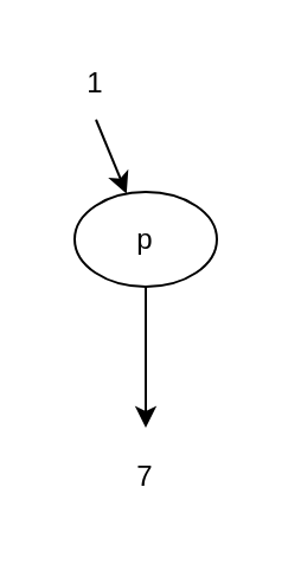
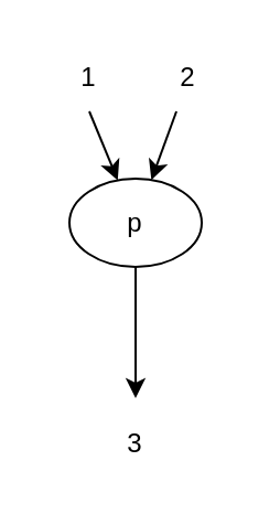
+ <mxCell id="5" value="2" style="text;html=1;strokeColor=none;fillColor=none;align=center;verticalAlign=middle;whiteSpace=wrap;rounded=0;" vertex="1" parent="1"><mxGeometry x="65" y="20" width="40" height="30" as="geometry" /></mxCell>
+ <mxCell id="8" value="" style="endArrow=classic;html=1;rounded=0;startArrow=none;" edge="1" parent="1" source="5" target="2"><mxGeometry width="50" height="50" relative="1" as="geometry"><mxPoint x="115" y="50" as="sourcePoint" /><mxPoint x="115" y="90" as="targetPoint" /><Array as="points" /></mxGeometry></mxCell>
- <mxCell id="7" value="7" style="text;html=1;strokeColor=none;fillColor=none;align=center;verticalAlign=middle;whiteSpace=wrap;rounded=0;" vertex="1" parent="1"><mxGeometry x="41" y="185.5" width="40" height="30" as="geometry" /></mxCell>
+ <mxCell id="7" value="3" style="text;html=1;strokeColor=none;fillColor=none;align=center;verticalAlign=middle;whiteSpace=wrap;rounded=0;" vertex="1" parent="1"><mxGeometry x="41" y="185.5" width="40" height="30" as="geometry" /></mxCell>
